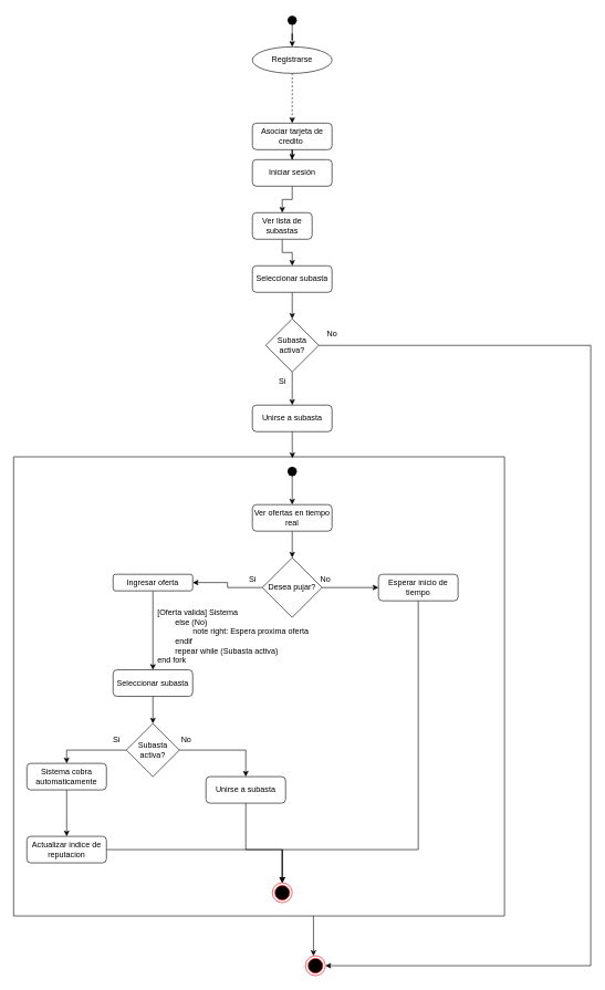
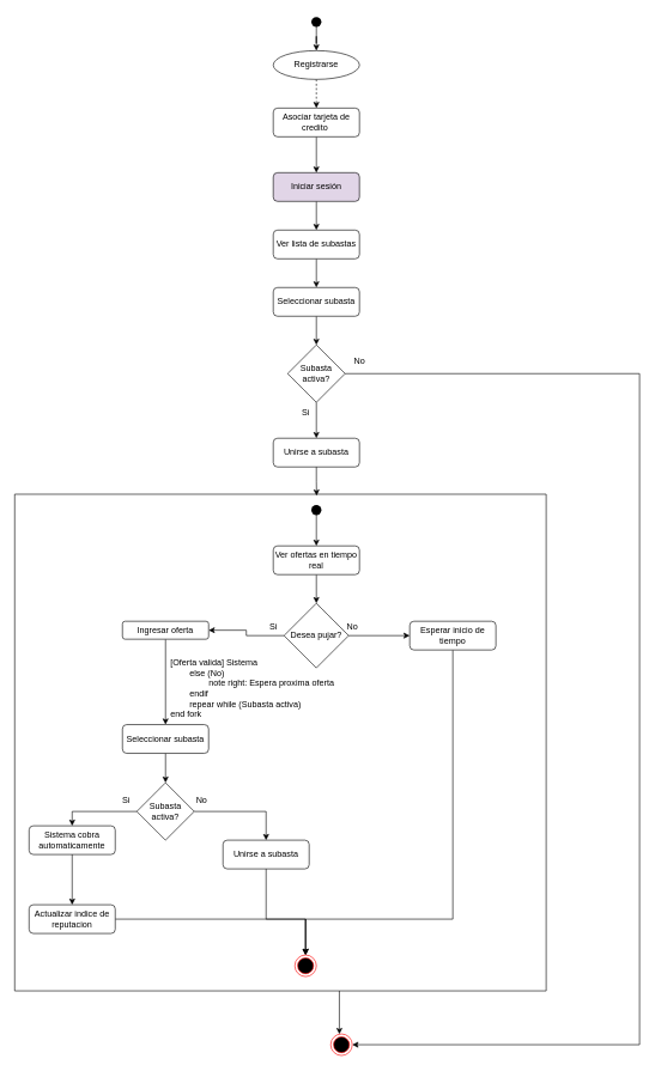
- <mxCell id="7" value="Asociar tarjeta de credito&amp;nbsp;" style="rounded=1;whiteSpace=wrap;html=1;" vertex="1" parent="1"><mxGeometry x="380" y="185" width="120" height="40" as="geometry" /></mxCell>
+ <mxCell id="7" value="Asociar tarjeta de credito&amp;nbsp;" style="rounded=1;whiteSpace=wrap;html=1;" vertex="1" parent="1"><mxGeometry x="380" y="150" width="120" height="40" as="geometry" /></mxCell>
- <mxCell id="9" value="Iniciar sesión" style="rounded=1;whiteSpace=wrap;html=1;" vertex="1" parent="1"><mxGeometry x="380" y="240" width="120" height="40" as="geometry" /></mxCell>
+ <mxCell id="9" value="Iniciar sesión" style="rounded=1;whiteSpace=wrap;html=1;fillColor=#e1d5e7;" vertex="1" parent="1"><mxGeometry x="380" y="240" width="120" height="40" as="geometry" /></mxCell>
- <mxCell id="11" value="Ver lista de subastas" style="rounded=1;whiteSpace=wrap;html=1;" vertex="1" parent="1"><mxGeometry x="380" y="320" width="90" height="40" as="geometry" /></mxCell>
+ <mxCell id="11" value="Ver lista de subastas" style="rounded=1;whiteSpace=wrap;html=1;" vertex="1" parent="1"><mxGeometry x="380" y="320" width="120" height="40" as="geometry" /></mxCell>
